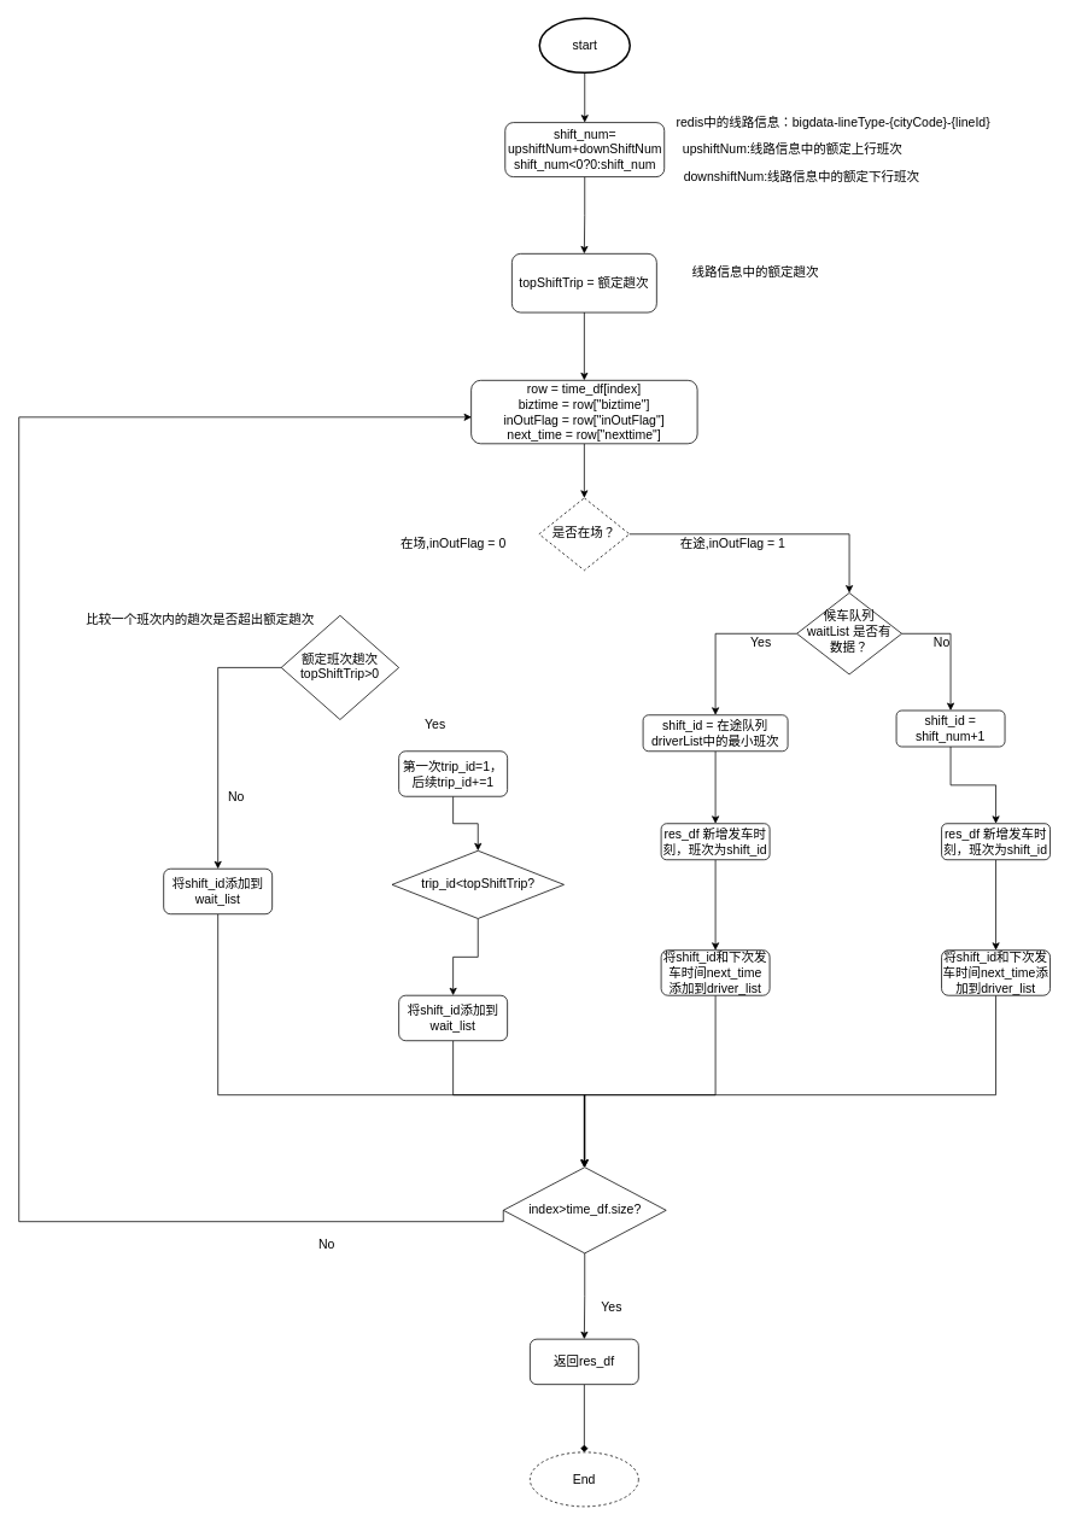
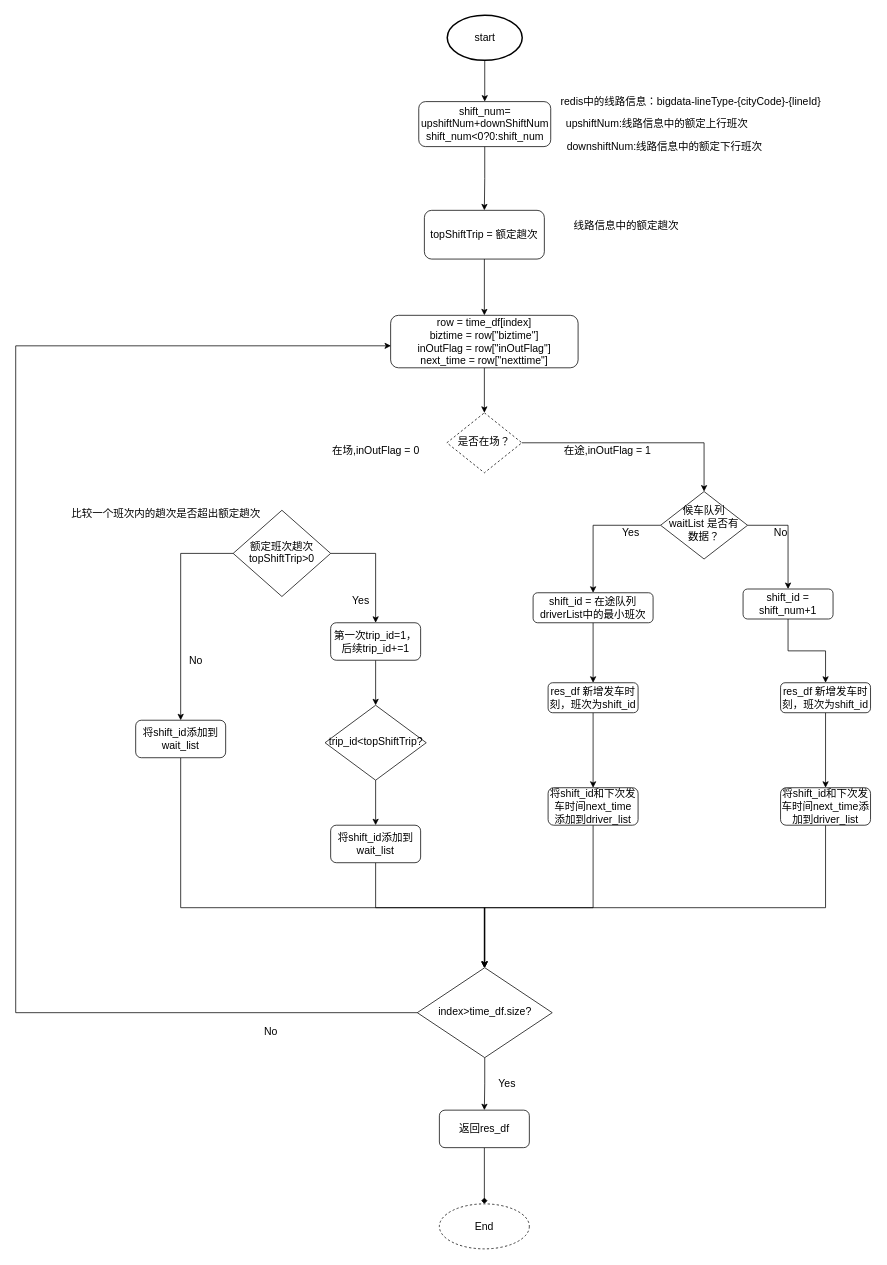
+ <mxCell id="32" style="edgeStyle=orthogonalEdgeStyle;rounded=0;orthogonalLoop=1;jettySize=auto;html=1;exitX=1;exitY=0.5;exitDx=0;exitDy=0;fontFamily=Helvetica;fontSize=14;" parent="1" source="33" target="37" edge="1"><mxGeometry relative="1" as="geometry" /></mxCell>
- <mxCell id="39" value="trip_id&amp;lt;topShiftTrip?" style="rhombus;whiteSpace=wrap;html=1;shadow=0;fontFamily=Helvetica;fontSize=14;align=center;strokeWidth=1;spacing=6;spacingTop=-4;" parent="1" vertex="1"><mxGeometry x="432.5" y="940" width="190" height="75" as="geometry" /></mxCell>
+ <mxCell id="39" value="trip_id&amp;lt;topShiftTrip?" style="rhombus;whiteSpace=wrap;html=1;shadow=0;fontFamily=Helvetica;fontSize=14;align=center;strokeWidth=1;spacing=6;spacingTop=-4;" parent="1" vertex="1"><mxGeometry x="432.5" y="940" width="135" height="100" as="geometry" /></mxCell>
- <mxCell id="49" value="index&amp;gt;time_df.size?" style="rhombus;whiteSpace=wrap;html=1;shadow=0;fontFamily=Helvetica;fontSize=14;align=center;strokeWidth=1;spacing=6;spacingTop=-4;" parent="1" vertex="1"><mxGeometry x="555.5" y="1290" width="180" height="95" as="geometry" /></mxCell>
+ <mxCell id="49" value="index&amp;gt;time_df.size?" style="rhombus;whiteSpace=wrap;html=1;shadow=0;fontFamily=Helvetica;fontSize=14;align=center;strokeWidth=1;spacing=6;spacingTop=-4;" parent="1" vertex="1"><mxGeometry x="555.5" y="1290" width="180" height="120" as="geometry" /></mxCell>
